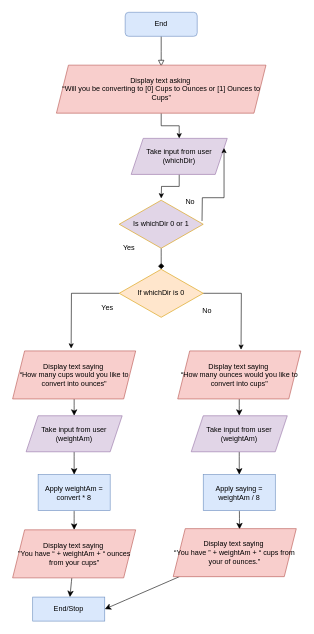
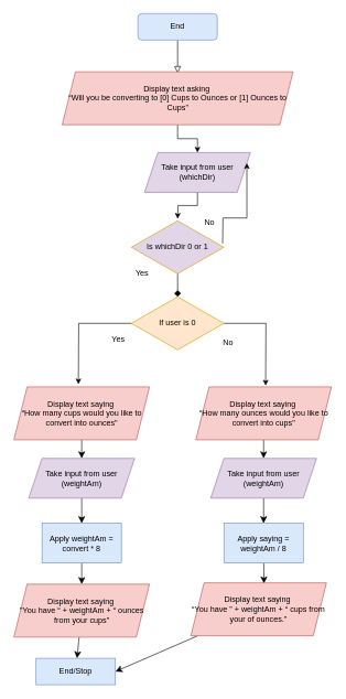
- <mxCell id="13" value="If whichDir is 0" style="rhombus;whiteSpace=wrap;html=1;fillColor=#ffe6cc;strokeColor=#d79b00;" vertex="1" parent="1"><mxGeometry x="198" y="448" width="140" height="80" as="geometry" /></mxCell>
+ <mxCell id="13" value="If user is 0" style="rhombus;whiteSpace=wrap;html=1;fillColor=#ffe6cc;strokeColor=#d79b00;" vertex="1" parent="1"><mxGeometry x="198" y="448" width="140" height="80" as="geometry" /></mxCell>
